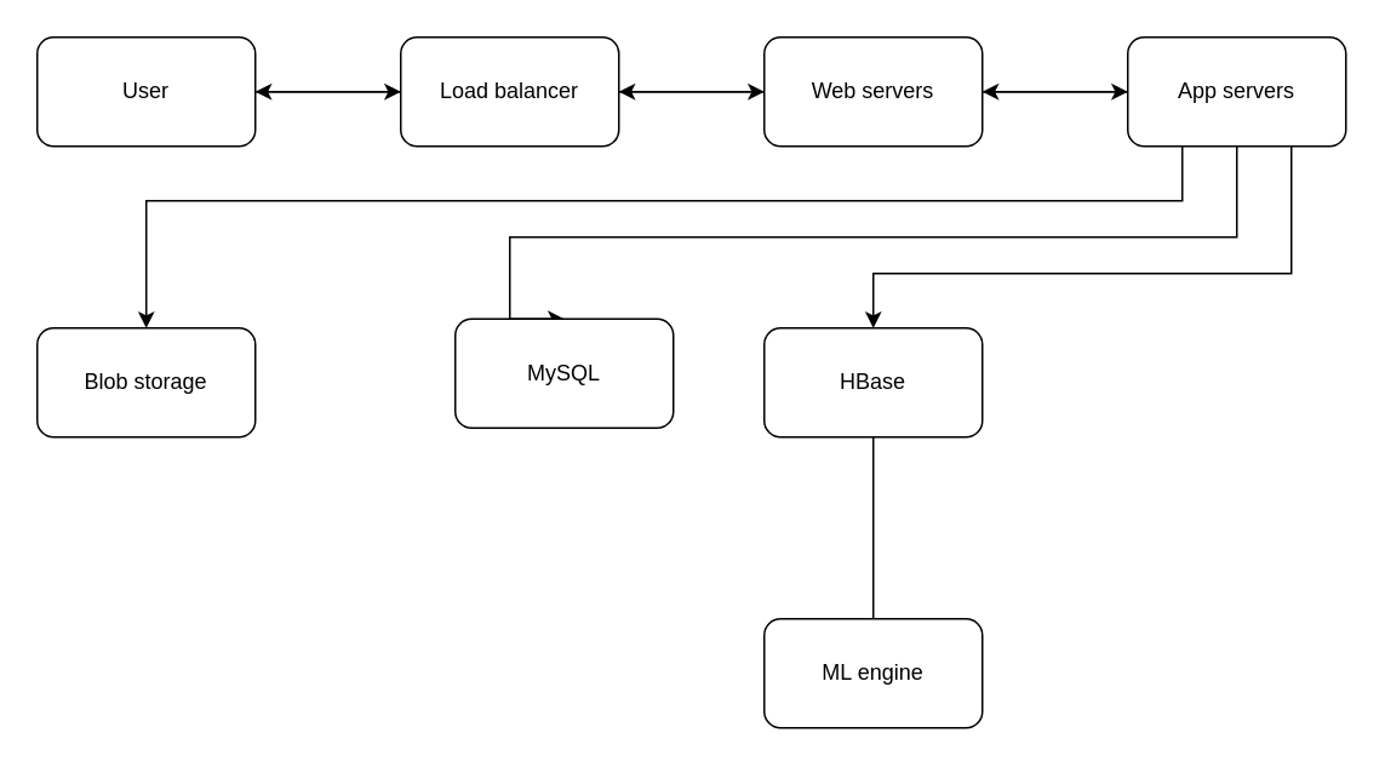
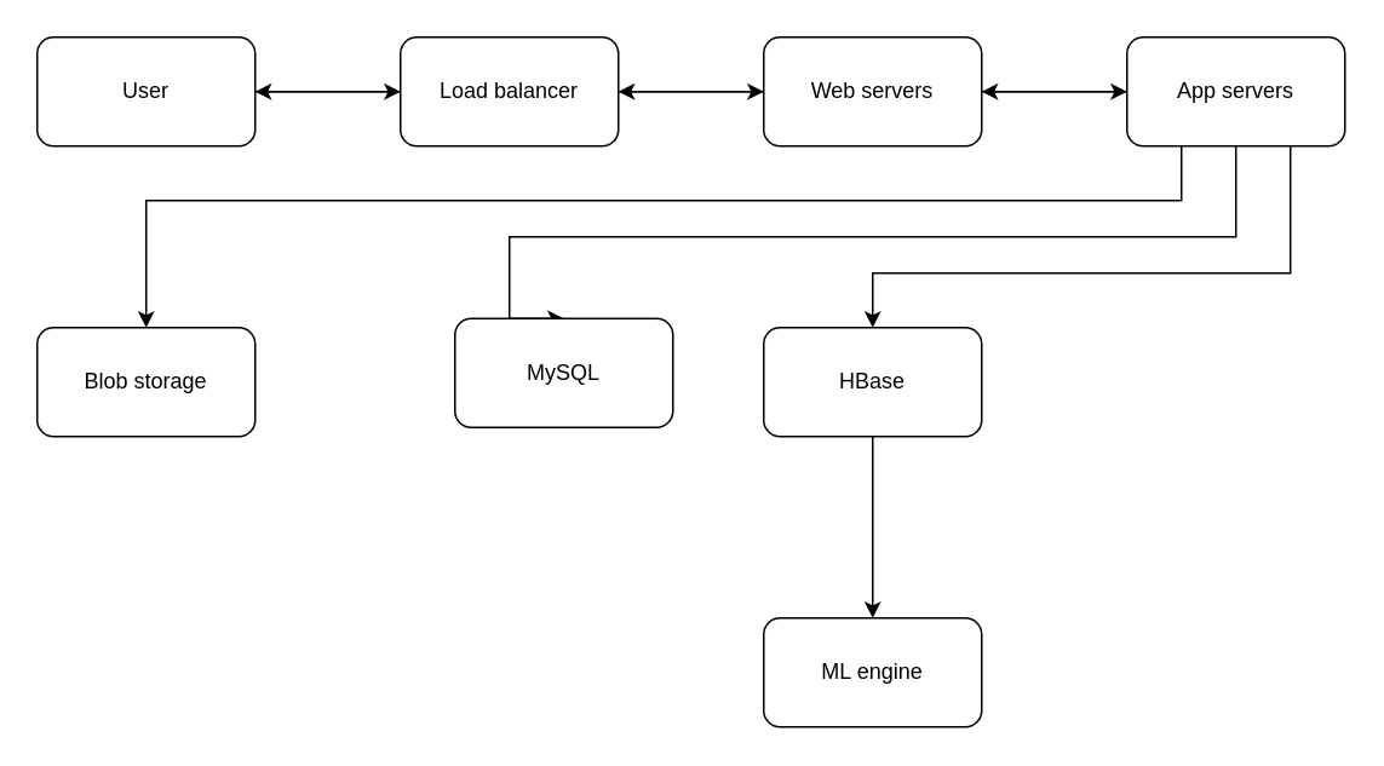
- <mxCell id="17" style="edgeStyle=orthogonalEdgeStyle;rounded=0;orthogonalLoop=1;jettySize=auto;html=1;exitX=0.5;exitY=1;exitDx=0;exitDy=0;entryX=0.5;entryY=0;entryDx=0;entryDy=0;endArrow=none;" edge="1" parent="1" source="18" target="19"><mxGeometry relative="1" as="geometry" /></mxCell>
+ <mxCell id="17" style="edgeStyle=orthogonalEdgeStyle;rounded=0;orthogonalLoop=1;jettySize=auto;html=1;exitX=0.5;exitY=1;exitDx=0;exitDy=0;entryX=0.5;entryY=0;entryDx=0;entryDy=0;" edge="1" parent="1" source="18" target="19"><mxGeometry relative="1" as="geometry" /></mxCell>
